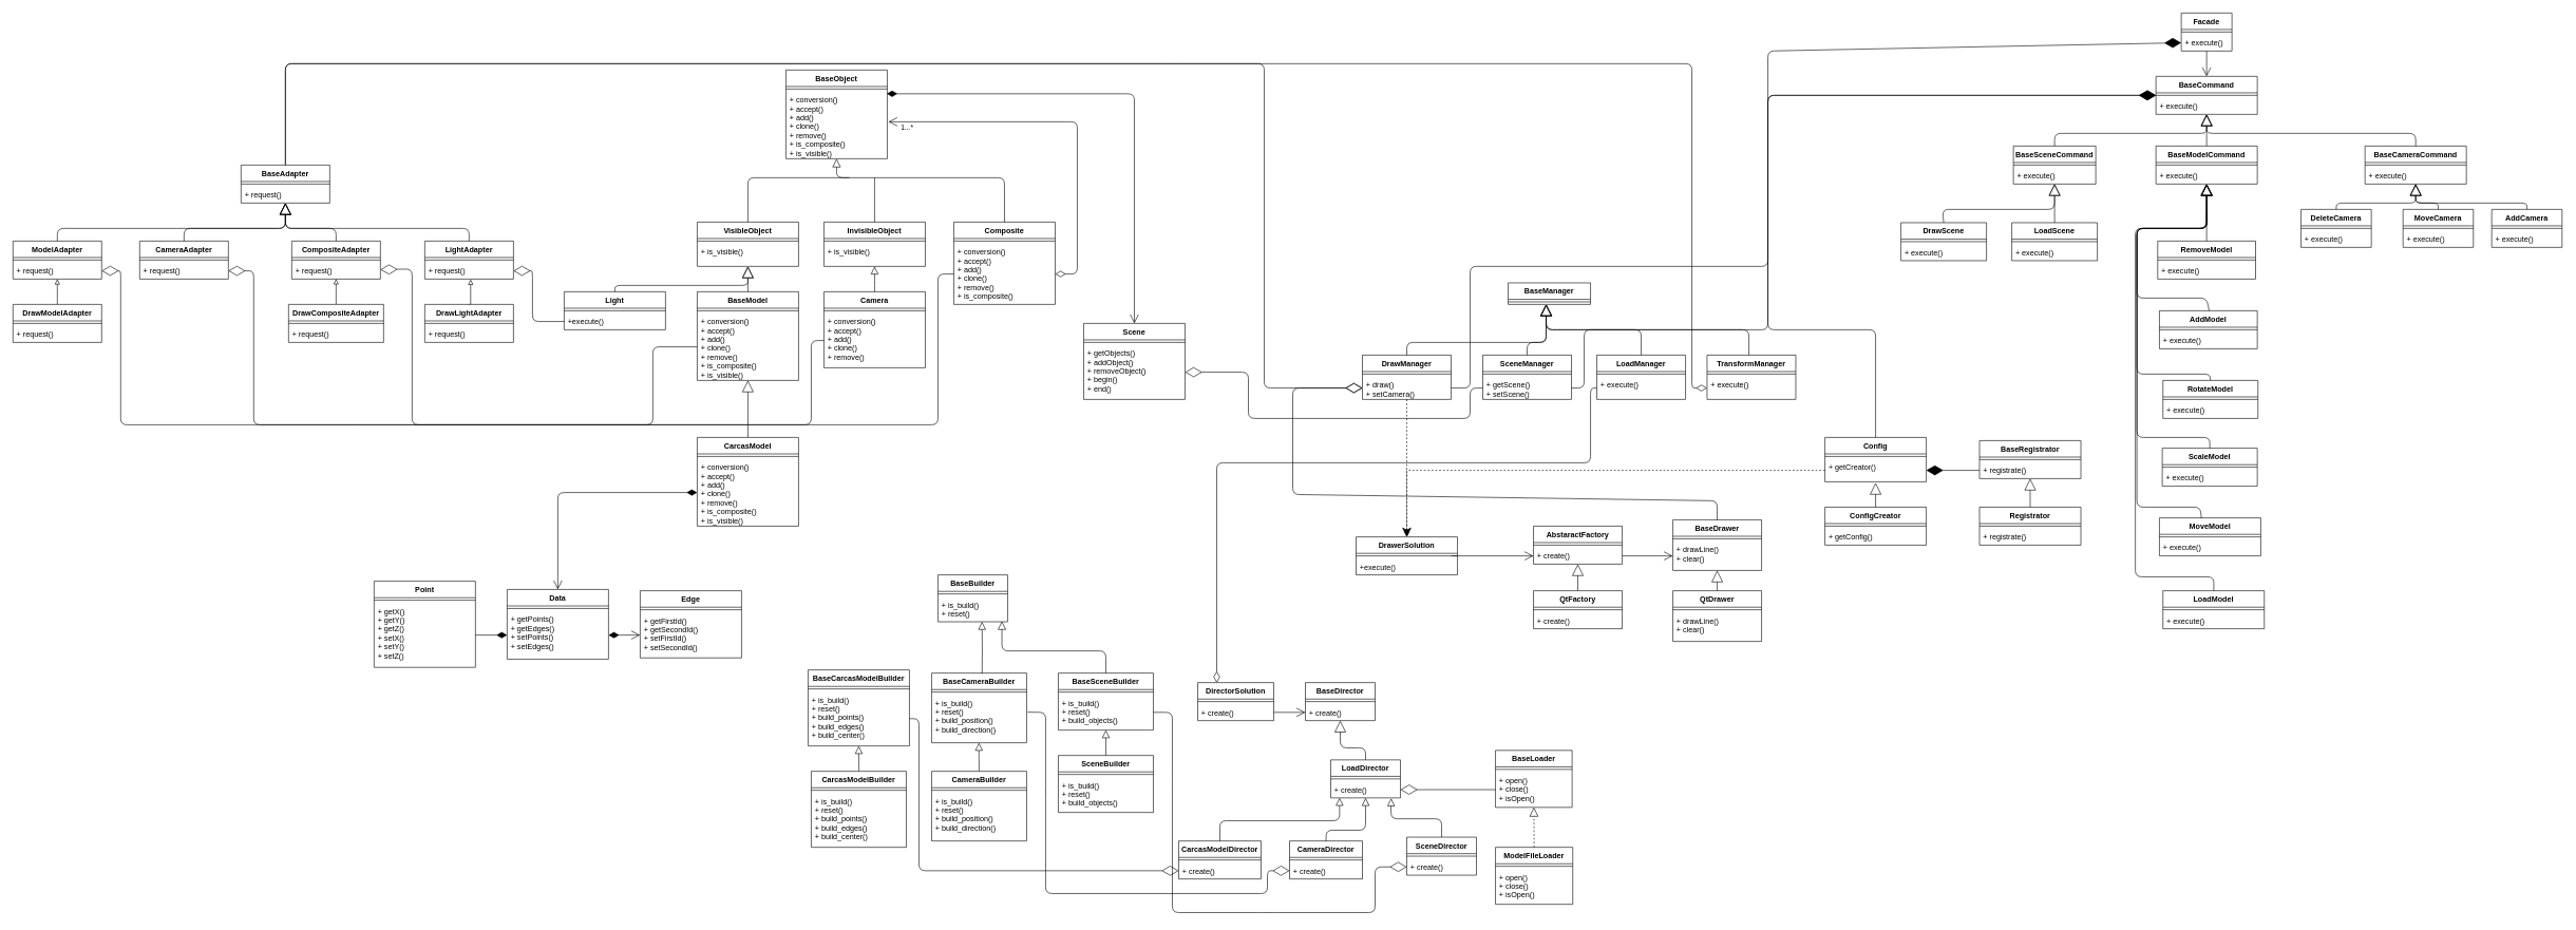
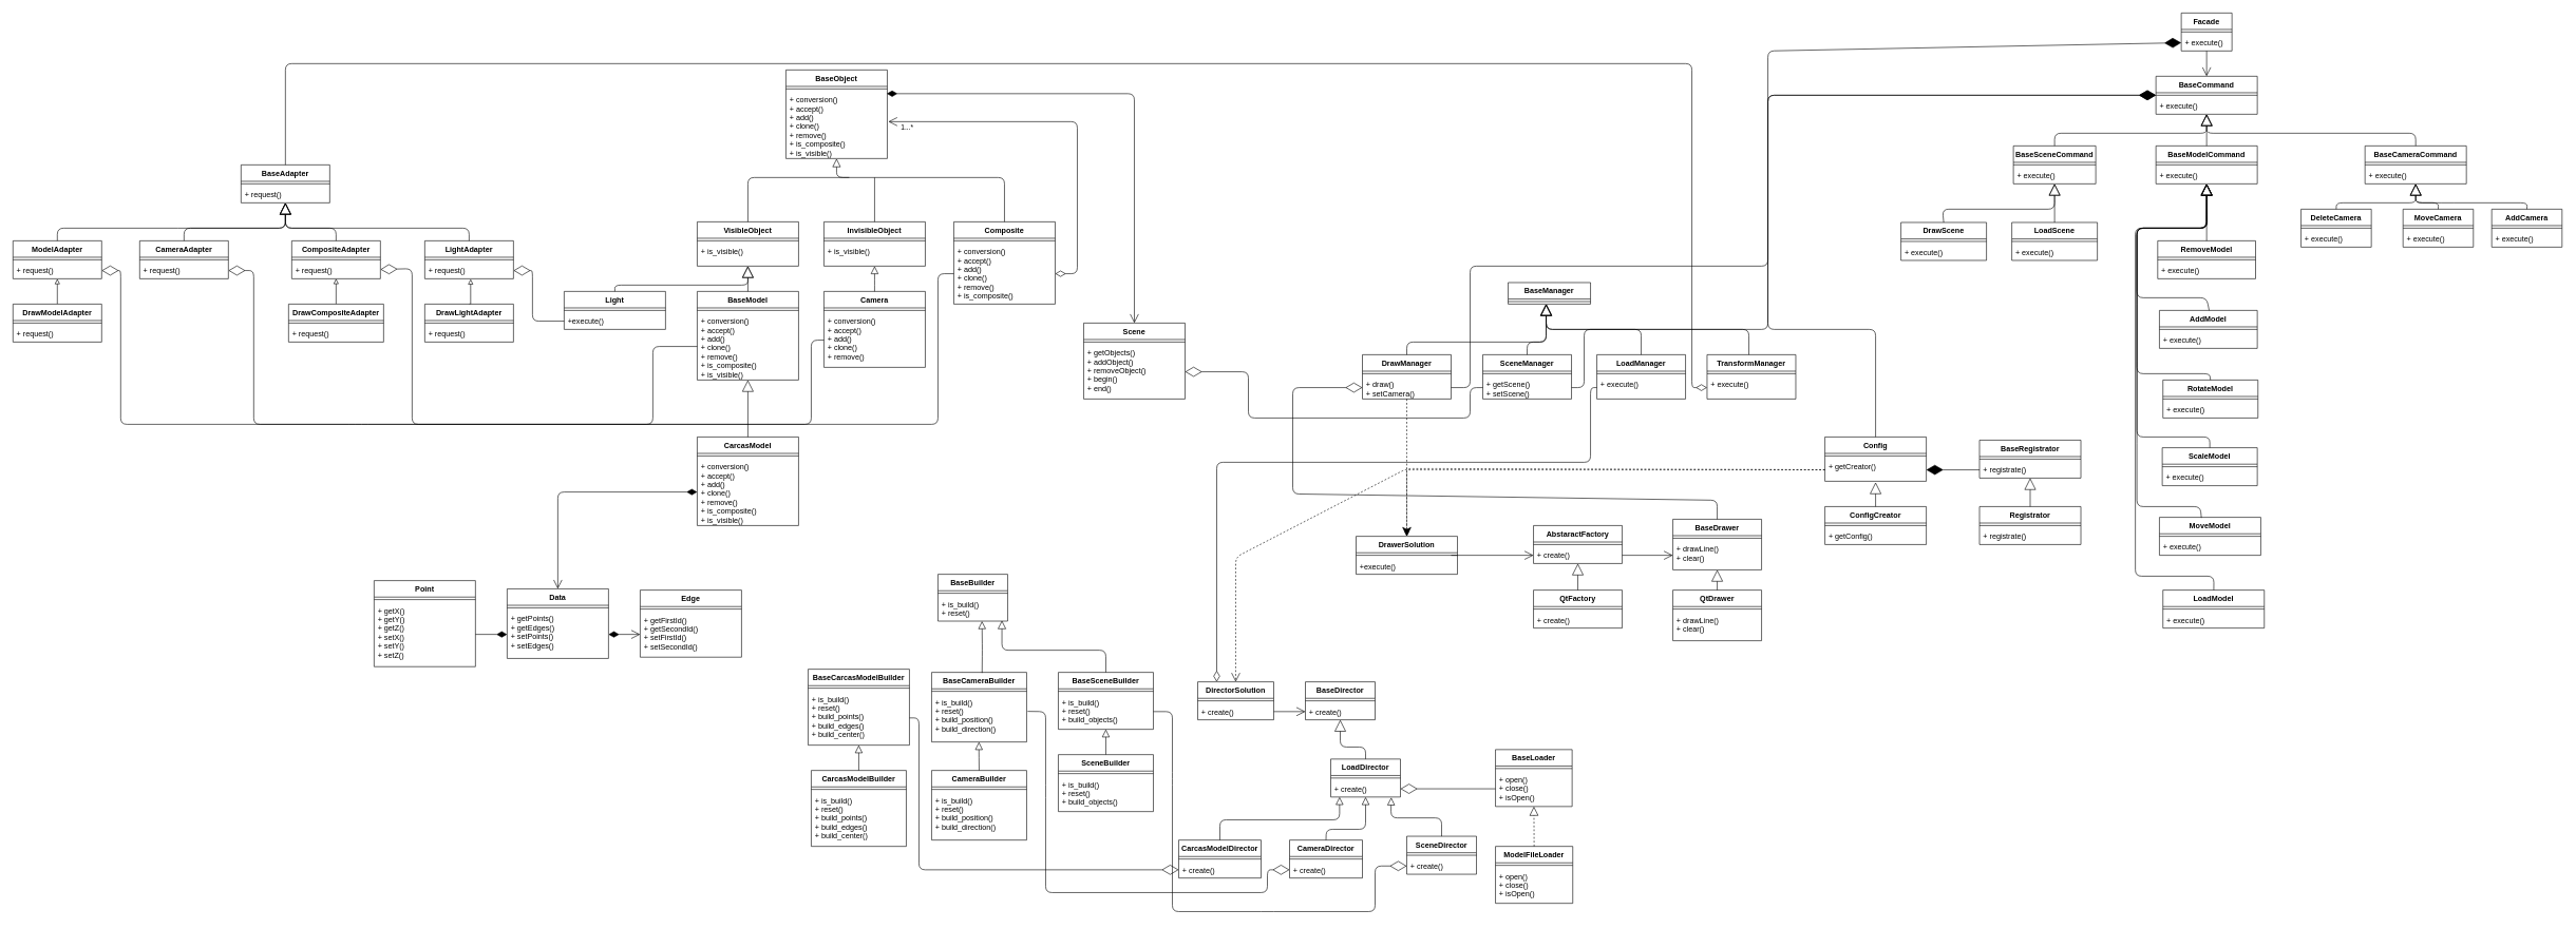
- <mxCell id="228" value="" style="endArrow=diamondThin;endFill=0;endSize=24;html=1;exitX=0.5;exitY=0;exitDx=0;exitDy=0;entryX=0;entryY=0.5;entryDx=0;entryDy=0;" parent="1" source="219" target="106" edge="1"><mxGeometry width="160" relative="1" as="geometry"><mxPoint x="1250" y="340" as="sourcePoint" /><mxPoint x="2152" y="593" as="targetPoint" /><Array as="points"><mxPoint x="450" y="100" /><mxPoint x="1850" y="100" /><mxPoint x="1995" y="100" /><mxPoint x="1995" y="612" /></Array></mxGeometry></mxCell>
+ <mxCell id="246" value="" style="endArrow=open;endSize=12;dashed=1;html=1;" parent="1" source="171" target="215" edge="1"><mxGeometry x="0.667" y="-70" width="160" relative="1" as="geometry"><mxPoint x="2460" y="730" as="sourcePoint" /><mxPoint x="1950" y="921" as="targetPoint" /><Array as="points"><mxPoint x="2270" y="740" /><mxPoint x="2220" y="740" /><mxPoint x="1950" y="880" /></Array><mxPoint x="1" as="offset" /></mxGeometry></mxCell>
